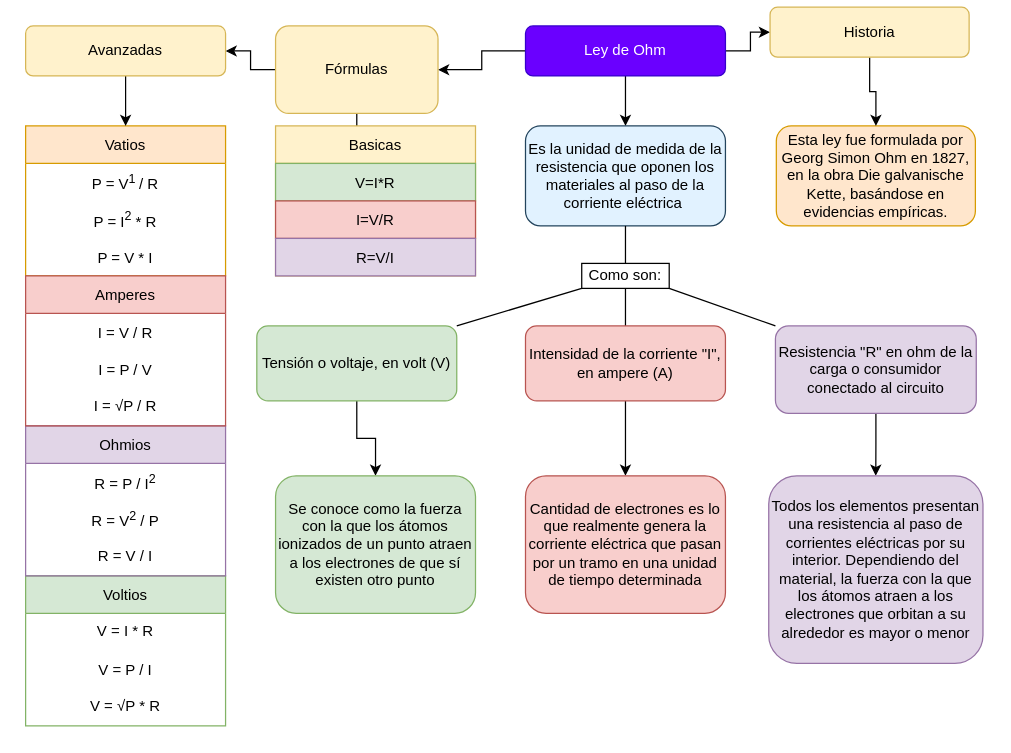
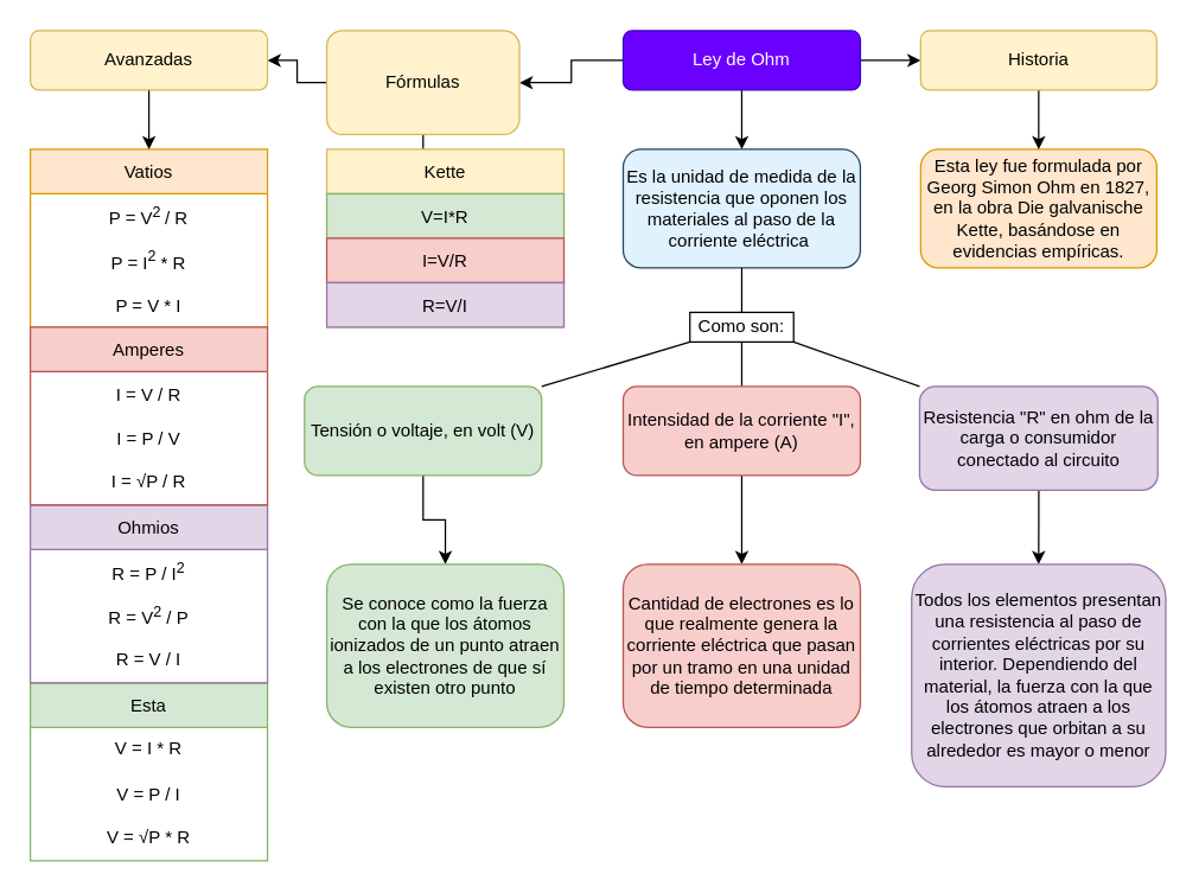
- <mxCell id="34" value="Historia" style="rounded=1;whiteSpace=wrap;html=1;fillColor=#fff2cc;strokeColor=#d6b656;" vertex="1" parent="1"><mxGeometry x="615.7" y="5" width="159.3" height="40" as="geometry" /></mxCell>
+ <mxCell id="34" value="Historia" style="rounded=1;whiteSpace=wrap;html=1;fillColor=#fff2cc;strokeColor=#d6b656;" vertex="1" parent="1"><mxGeometry x="620.7" y="20" width="159.3" height="40" as="geometry" /></mxCell>
- <mxCell id="25" value="Basicas" style="swimlane;fontStyle=0;childLayout=stackLayout;horizontal=1;startSize=30;horizontalStack=0;resizeParent=1;resizeParentMax=0;resizeLast=0;collapsible=1;marginBottom=0;fillColor=#fff2cc;strokeColor=#d6b656;" vertex="1" parent="1"><mxGeometry x="220" y="100" width="160" height="120" as="geometry" /></mxCell>
+ <mxCell id="25" value="Kette" style="swimlane;fontStyle=0;childLayout=stackLayout;horizontal=1;startSize=30;horizontalStack=0;resizeParent=1;resizeParentMax=0;resizeLast=0;collapsible=1;marginBottom=0;fillColor=#fff2cc;strokeColor=#d6b656;" vertex="1" parent="1"><mxGeometry x="220" y="100" width="160" height="120" as="geometry" /></mxCell>
- <mxCell id="40" value="P = V&lt;sup&gt;1&amp;nbsp;&lt;/sup&gt;/ R" style="text;strokeColor=none;fillColor=none;align=center;verticalAlign=middle;spacingLeft=4;spacingRight=4;overflow=hidden;points=[[0,0.5],[1,0.5]];portConstraint=eastwest;rotatable=0;labelBorderColor=none;html=1;" vertex="1" parent="39"><mxGeometry y="30" width="160" height="30" as="geometry" /></mxCell>
+ <mxCell id="40" value="P = V&lt;sup&gt;2&amp;nbsp;&lt;/sup&gt;/ R" style="text;strokeColor=none;fillColor=none;align=center;verticalAlign=middle;spacingLeft=4;spacingRight=4;overflow=hidden;points=[[0,0.5],[1,0.5]];portConstraint=eastwest;rotatable=0;labelBorderColor=none;html=1;" vertex="1" parent="39"><mxGeometry y="30" width="160" height="30" as="geometry" /></mxCell>
- <mxCell id="29" value="Voltios" style="swimlane;fontStyle=0;childLayout=stackLayout;horizontal=1;startSize=30;horizontalStack=0;resizeParent=1;resizeParentMax=0;resizeLast=0;collapsible=1;marginBottom=0;fillColor=#d5e8d4;strokeColor=#82b366;" vertex="1" parent="1"><mxGeometry x="20" y="460" width="160" height="120" as="geometry" /></mxCell>
+ <mxCell id="29" value="Esta" style="swimlane;fontStyle=0;childLayout=stackLayout;horizontal=1;startSize=30;horizontalStack=0;resizeParent=1;resizeParentMax=0;resizeLast=0;collapsible=1;marginBottom=0;fillColor=#d5e8d4;strokeColor=#82b366;" vertex="1" parent="1"><mxGeometry x="20" y="460" width="160" height="120" as="geometry" /></mxCell>
